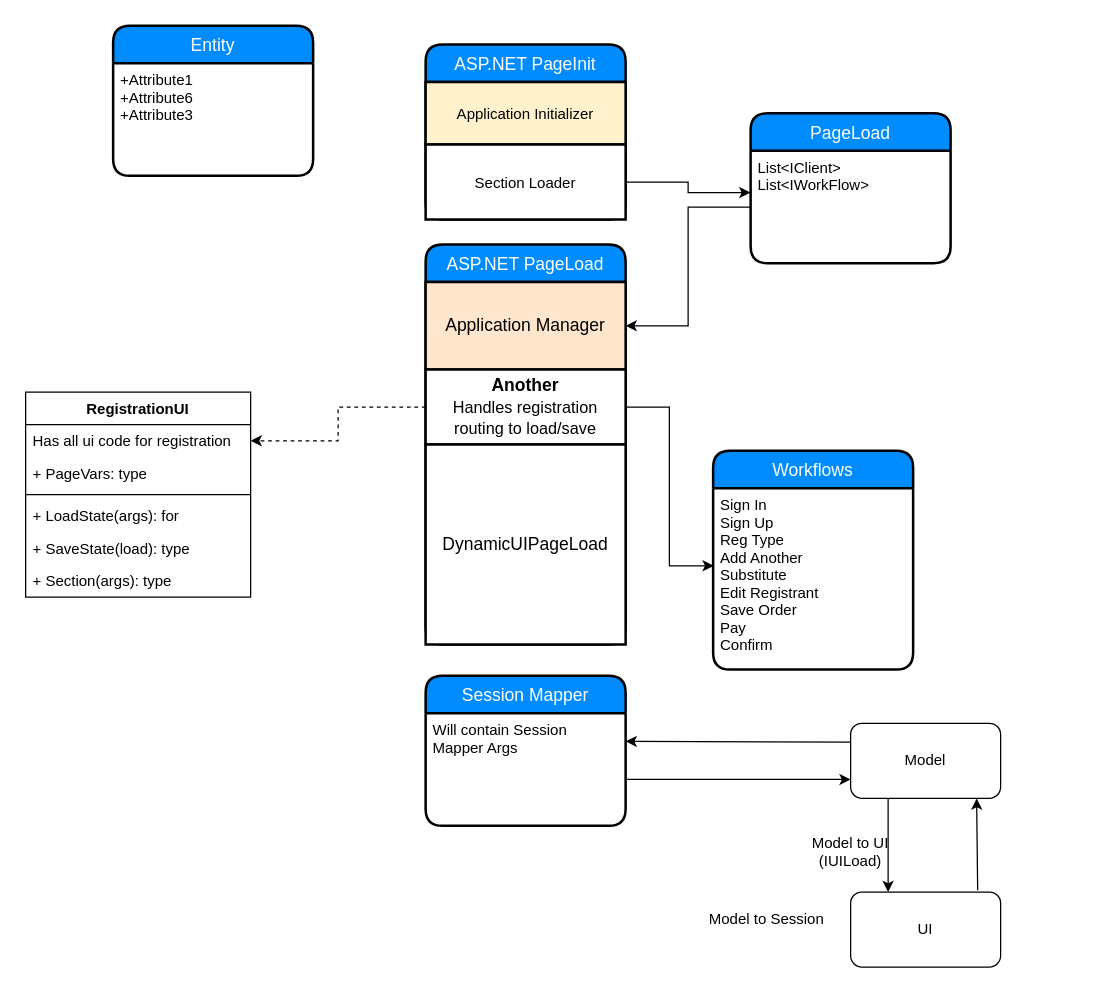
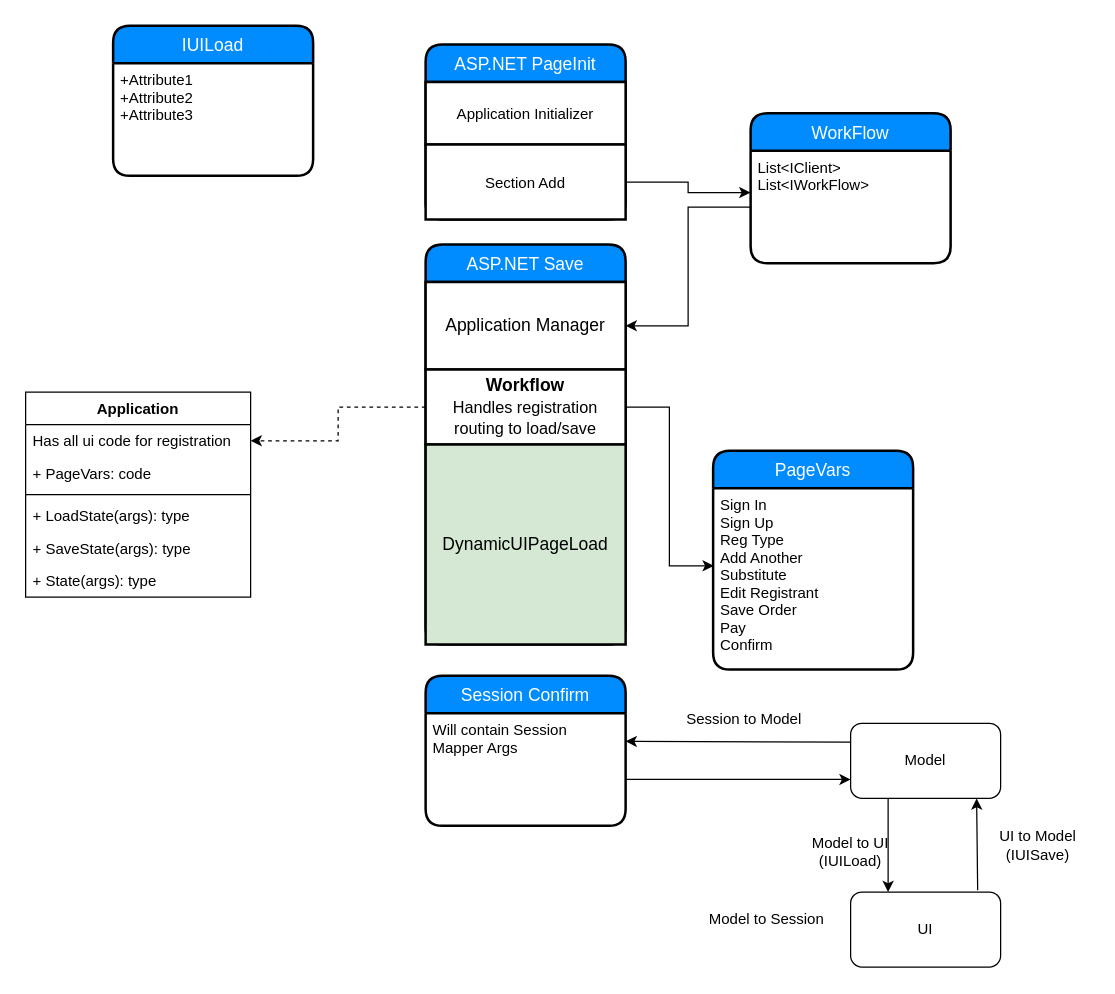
- <mxCell id="32" value="Entity" style="swimlane;childLayout=stackLayout;horizontal=1;startSize=30;horizontalStack=0;fillColor=#008cff;fontColor=#FFFFFF;rounded=1;fontSize=14;fontStyle=0;strokeWidth=2;resizeParent=0;resizeLast=1;shadow=0;dashed=0;align=center;" vertex="1" parent="1"><mxGeometry y="20" width="160" height="120" as="geometry" x="90" /></mxCell>
+ <mxCell id="32" value="IUILoad" style="swimlane;childLayout=stackLayout;horizontal=1;startSize=30;horizontalStack=0;fillColor=#008cff;fontColor=#FFFFFF;rounded=1;fontSize=14;fontStyle=0;strokeWidth=2;resizeParent=0;resizeLast=1;shadow=0;dashed=0;align=center;" vertex="1" parent="1"><mxGeometry y="20" width="160" height="120" as="geometry" x="90" /></mxCell>
- <mxCell id="33" value="+Attribute1&#10;+Attribute6&#10;+Attribute3" style="align=left;strokeColor=none;fillColor=none;spacingLeft=4;fontSize=12;verticalAlign=top;resizable=0;rotatable=0;part=1;" vertex="1" parent="32"><mxGeometry y="30" width="160" height="90" as="geometry" /></mxCell>
+ <mxCell id="33" value="+Attribute1&#10;+Attribute2&#10;+Attribute3" style="align=left;strokeColor=none;fillColor=none;spacingLeft=4;fontSize=12;verticalAlign=top;resizable=0;rotatable=0;part=1;" vertex="1" parent="32"><mxGeometry y="30" width="160" height="90" as="geometry" /></mxCell>
- <mxCell id="20" value="&lt;span style=&quot;font-size: 12px ; text-align: left ; white-space: nowrap&quot;&gt;Application Initializer&lt;/span&gt;" style="strokeWidth=2;whiteSpace=wrap;html=1;align=center;fontSize=14;fillColor=#fff2cc;" vertex="1" parent="19"><mxGeometry y="30" width="160" height="50" as="geometry" /></mxCell>
+ <mxCell id="20" value="&lt;span style=&quot;font-size: 12px ; text-align: left ; white-space: nowrap&quot;&gt;Application Initializer&lt;/span&gt;" style="strokeWidth=2;whiteSpace=wrap;html=1;align=center;fontSize=14;" vertex="1" parent="19"><mxGeometry y="30" width="160" height="50" as="geometry" /></mxCell>
- <mxCell id="30" value="PageLoad" style="swimlane;childLayout=stackLayout;horizontal=1;startSize=30;horizontalStack=0;fillColor=#008cff;fontColor=#FFFFFF;rounded=1;fontSize=14;fontStyle=0;strokeWidth=2;resizeParent=0;resizeLast=1;shadow=0;dashed=0;align=center;" vertex="1" parent="1"><mxGeometry x="600" y="90" width="160" height="120" as="geometry" /></mxCell>
+ <mxCell id="30" value="WorkFlow" style="swimlane;childLayout=stackLayout;horizontal=1;startSize=30;horizontalStack=0;fillColor=#008cff;fontColor=#FFFFFF;rounded=1;fontSize=14;fontStyle=0;strokeWidth=2;resizeParent=0;resizeLast=1;shadow=0;dashed=0;align=center;" vertex="1" parent="1"><mxGeometry x="600" y="90" width="160" height="120" as="geometry" /></mxCell>
- <mxCell id="21" value="&lt;span style=&quot;font-size: 12px ; text-align: left ; white-space: nowrap&quot;&gt;Section Loader&lt;/span&gt;" style="strokeWidth=2;whiteSpace=wrap;html=1;align=center;fontSize=14;" vertex="1" parent="19"><mxGeometry y="80" width="160" height="60" as="geometry" /></mxCell>
+ <mxCell id="21" value="&lt;span style=&quot;font-size: 12px ; text-align: left ; white-space: nowrap&quot;&gt;Section Add&lt;/span&gt;" style="strokeWidth=2;whiteSpace=wrap;html=1;align=center;fontSize=14;" vertex="1" parent="19"><mxGeometry y="80" width="160" height="60" as="geometry" /></mxCell>
- <mxCell id="22" value="ASP.NET PageLoad" style="swimlane;childLayout=stackLayout;horizontal=1;startSize=30;horizontalStack=0;fillColor=#008cff;fontColor=#FFFFFF;rounded=1;fontSize=14;fontStyle=0;strokeWidth=2;resizeParent=0;resizeLast=1;shadow=0;dashed=0;align=center;" parent="1" vertex="1"><mxGeometry x="340" y="195" width="160" height="320" as="geometry" /></mxCell>
+ <mxCell id="22" value="ASP.NET Save" style="swimlane;childLayout=stackLayout;horizontal=1;startSize=30;horizontalStack=0;fillColor=#008cff;fontColor=#FFFFFF;rounded=1;fontSize=14;fontStyle=0;strokeWidth=2;resizeParent=0;resizeLast=1;shadow=0;dashed=0;align=center;" parent="1" vertex="1"><mxGeometry x="340" y="195" width="160" height="320" as="geometry" /></mxCell>
- <mxCell id="23" value="Application Manager" style="strokeWidth=2;whiteSpace=wrap;html=1;align=center;fontSize=14;fillColor=#ffe6cc;" parent="22" vertex="1"><mxGeometry y="30" width="160" height="70" as="geometry" /></mxCell>
+ <mxCell id="23" value="Application Manager" style="strokeWidth=2;whiteSpace=wrap;html=1;align=center;fontSize=14;" parent="22" vertex="1"><mxGeometry y="30" width="160" height="70" as="geometry" /></mxCell>
- <mxCell id="24" value="&lt;b&gt;Another&lt;/b&gt;&lt;br&gt;&lt;font style=&quot;font-size: 13px&quot;&gt;Handles registration routing to load/save&lt;/font&gt;" style="strokeWidth=2;whiteSpace=wrap;html=1;align=center;fontSize=14;" parent="22" vertex="1"><mxGeometry y="100" width="160" height="60" as="geometry" /></mxCell>
+ <mxCell id="24" value="&lt;b&gt;Workflow&lt;/b&gt;&lt;br&gt;&lt;font style=&quot;font-size: 13px&quot;&gt;Handles registration routing to load/save&lt;/font&gt;" style="strokeWidth=2;whiteSpace=wrap;html=1;align=center;fontSize=14;" parent="22" vertex="1"><mxGeometry y="100" width="160" height="60" as="geometry" /></mxCell>
- <mxCell id="2" value="RegistrationUI" style="swimlane;fontStyle=1;align=center;verticalAlign=top;childLayout=stackLayout;horizontal=1;startSize=26;horizontalStack=0;resizeParent=1;resizeParentMax=0;resizeLast=0;collapsible=1;marginBottom=0;" parent="1" vertex="1"><mxGeometry x="20" y="313" width="180" height="164" as="geometry" /></mxCell>
+ <mxCell id="2" value="Application" style="swimlane;fontStyle=1;align=center;verticalAlign=top;childLayout=stackLayout;horizontal=1;startSize=26;horizontalStack=0;resizeParent=1;resizeParentMax=0;resizeLast=0;collapsible=1;marginBottom=0;" parent="1" vertex="1"><mxGeometry x="20" y="313" width="180" height="164" as="geometry" /></mxCell>
- <mxCell id="28" value="Workflows" style="swimlane;childLayout=stackLayout;horizontal=1;startSize=30;horizontalStack=0;fillColor=#008cff;fontColor=#FFFFFF;rounded=1;fontSize=14;fontStyle=0;strokeWidth=2;resizeParent=0;resizeLast=1;shadow=0;dashed=0;align=center;" vertex="1" parent="1"><mxGeometry x="570" y="360" width="160" height="175" as="geometry" /></mxCell>
+ <mxCell id="28" value="PageVars" style="swimlane;childLayout=stackLayout;horizontal=1;startSize=30;horizontalStack=0;fillColor=#008cff;fontColor=#FFFFFF;rounded=1;fontSize=14;fontStyle=0;strokeWidth=2;resizeParent=0;resizeLast=1;shadow=0;dashed=0;align=center;" vertex="1" parent="1"><mxGeometry x="570" y="360" width="160" height="175" as="geometry" /></mxCell>
- <mxCell id="4" value="+ PageVars: type" style="text;strokeColor=none;fillColor=none;align=left;verticalAlign=top;spacingLeft=4;spacingRight=4;overflow=hidden;rotatable=0;points=[[0,0.5],[1,0.5]];portConstraint=eastwest;" parent="2" vertex="1"><mxGeometry y="52" width="180" height="26" as="geometry" /></mxCell>
+ <mxCell id="4" value="+ PageVars: code" style="text;strokeColor=none;fillColor=none;align=left;verticalAlign=top;spacingLeft=4;spacingRight=4;overflow=hidden;rotatable=0;points=[[0,0.5],[1,0.5]];portConstraint=eastwest;" parent="2" vertex="1"><mxGeometry y="52" width="180" height="26" as="geometry" /></mxCell>
- <mxCell id="6" value="+ LoadState(args): for" style="text;strokeColor=none;fillColor=none;align=left;verticalAlign=top;spacingLeft=4;spacingRight=4;overflow=hidden;rotatable=0;points=[[0,0.5],[1,0.5]];portConstraint=eastwest;" parent="2" vertex="1"><mxGeometry y="86" width="180" height="26" as="geometry" /></mxCell>
+ <mxCell id="6" value="+ LoadState(args): type" style="text;strokeColor=none;fillColor=none;align=left;verticalAlign=top;spacingLeft=4;spacingRight=4;overflow=hidden;rotatable=0;points=[[0,0.5],[1,0.5]];portConstraint=eastwest;" parent="2" vertex="1"><mxGeometry y="86" width="180" height="26" as="geometry" /></mxCell>
- <mxCell id="25" value="DynamicUIPageLoad" style="strokeWidth=2;whiteSpace=wrap;html=1;align=center;fontSize=14;" parent="22" vertex="1"><mxGeometry y="160" width="160" height="160" as="geometry" /></mxCell>
+ <mxCell id="25" value="DynamicUIPageLoad" style="strokeWidth=2;whiteSpace=wrap;html=1;align=center;fontSize=14;fillColor=#d5e8d4;" parent="22" vertex="1"><mxGeometry y="160" width="160" height="160" as="geometry" /></mxCell>
- <mxCell id="7" value="+ SaveState(load): type" style="text;strokeColor=none;fillColor=none;align=left;verticalAlign=top;spacingLeft=4;spacingRight=4;overflow=hidden;rotatable=0;points=[[0,0.5],[1,0.5]];portConstraint=eastwest;" parent="2" vertex="1"><mxGeometry y="112" width="180" height="26" as="geometry" /></mxCell>
+ <mxCell id="7" value="+ SaveState(args): type" style="text;strokeColor=none;fillColor=none;align=left;verticalAlign=top;spacingLeft=4;spacingRight=4;overflow=hidden;rotatable=0;points=[[0,0.5],[1,0.5]];portConstraint=eastwest;" parent="2" vertex="1"><mxGeometry y="112" width="180" height="26" as="geometry" /></mxCell>
- <mxCell id="8" value="+ Section(args): type" style="text;strokeColor=none;fillColor=none;align=left;verticalAlign=top;spacingLeft=4;spacingRight=4;overflow=hidden;rotatable=0;points=[[0,0.5],[1,0.5]];portConstraint=eastwest;" parent="2" vertex="1"><mxGeometry y="138" width="180" height="26" as="geometry" /></mxCell>
+ <mxCell id="8" value="+ State(args): type" style="text;strokeColor=none;fillColor=none;align=left;verticalAlign=top;spacingLeft=4;spacingRight=4;overflow=hidden;rotatable=0;points=[[0,0.5],[1,0.5]];portConstraint=eastwest;" parent="2" vertex="1"><mxGeometry y="138" width="180" height="26" as="geometry" /></mxCell>
- <mxCell id="26" value="Session Mapper" style="swimlane;childLayout=stackLayout;horizontal=1;startSize=30;horizontalStack=0;fillColor=#008cff;fontColor=#FFFFFF;rounded=1;fontSize=14;fontStyle=0;strokeWidth=2;resizeParent=0;resizeLast=1;shadow=0;dashed=0;align=center;" parent="1" vertex="1"><mxGeometry x="340" y="540" width="160" height="120" as="geometry" /></mxCell>
+ <mxCell id="26" value="Session Confirm" style="swimlane;childLayout=stackLayout;horizontal=1;startSize=30;horizontalStack=0;fillColor=#008cff;fontColor=#FFFFFF;rounded=1;fontSize=14;fontStyle=0;strokeWidth=2;resizeParent=0;resizeLast=1;shadow=0;dashed=0;align=center;" parent="1" vertex="1"><mxGeometry x="340" y="540" width="160" height="120" as="geometry" /></mxCell>
+ <mxCell id="12" value="Session to Model" style="text;html=1;strokeColor=none;fillColor=none;align=center;verticalAlign=middle;whiteSpace=wrap;rounded=0;" parent="1" vertex="1"><mxGeometry x="540" y="565" width="110" height="20" as="geometry" /></mxCell>
+ <mxCell id="18" value="UI to Model (IUISave)" style="text;html=1;strokeColor=none;fillColor=none;align=center;verticalAlign=middle;whiteSpace=wrap;rounded=0;" parent="1" vertex="1"><mxGeometry x="790" y="655" width="80" height="41" as="geometry" /></mxCell>
